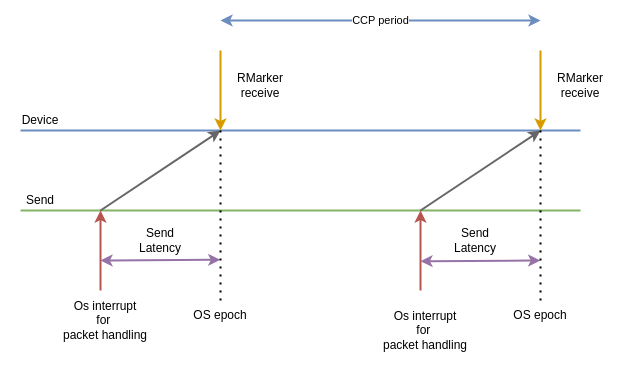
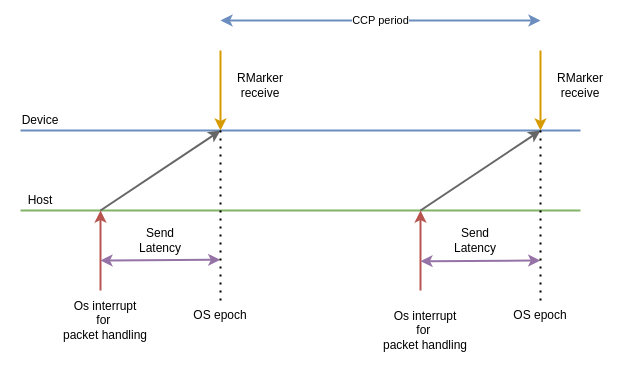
- <mxCell id="16" value="Send" style="text;html=1;strokeColor=none;fillColor=none;align=center;verticalAlign=middle;whiteSpace=wrap;rounded=0;" parent="1" vertex="1"><mxGeometry x="20" y="190" width="40" height="20" as="geometry" /></mxCell>
+ <mxCell id="16" value="Host" style="text;html=1;strokeColor=none;fillColor=none;align=center;verticalAlign=middle;whiteSpace=wrap;rounded=0;" parent="1" vertex="1"><mxGeometry x="20" y="190" width="40" height="20" as="geometry" /></mxCell>
